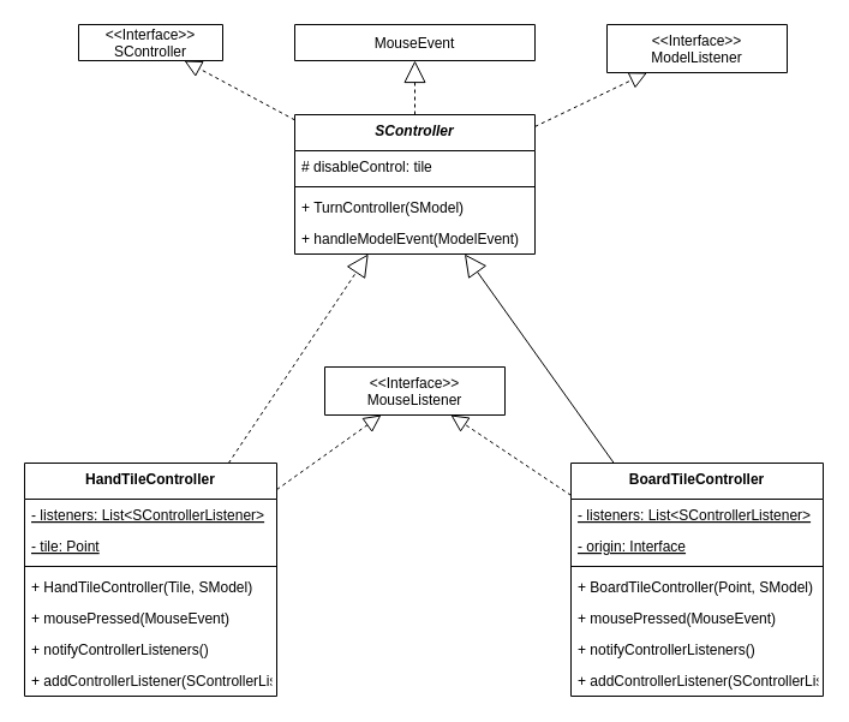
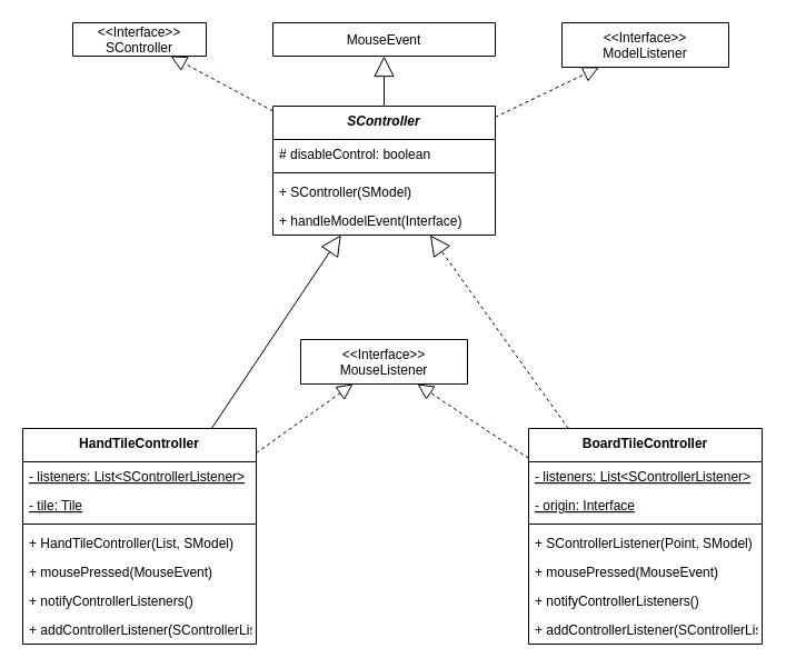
- <mxCell id="9" value="" style="endArrow=block;endSize=16;endFill=0;html=1;rounded=0;dashed=1;" parent="1" source="2" target="10" edge="1"><mxGeometry x="-0.587" y="86" width="160" relative="1" as="geometry"><mxPoint x="265" y="365" as="sourcePoint" /><mxPoint x="165" y="65" as="targetPoint" /><mxPoint as="offset" /></mxGeometry></mxCell>
+ <mxCell id="9" value="" style="endArrow=block;endSize=16;endFill=0;html=1;rounded=0;" parent="1" source="2" target="10" edge="1"><mxGeometry x="-0.587" y="86" width="160" relative="1" as="geometry"><mxPoint x="265" y="365" as="sourcePoint" /><mxPoint x="165" y="65" as="targetPoint" /><mxPoint as="offset" /></mxGeometry></mxCell>
- <mxCell id="3" value="# disableControl: tile" style="text;strokeColor=none;fillColor=none;align=left;verticalAlign=top;spacingLeft=4;spacingRight=4;overflow=hidden;rotatable=0;points=[[0,0.5],[1,0.5]];portConstraint=eastwest;" parent="2" vertex="1"><mxGeometry y="30" width="200" height="26" as="geometry" /></mxCell>
+ <mxCell id="3" value="# disableControl: boolean" style="text;strokeColor=none;fillColor=none;align=left;verticalAlign=top;spacingLeft=4;spacingRight=4;overflow=hidden;rotatable=0;points=[[0,0.5],[1,0.5]];portConstraint=eastwest;" parent="2" vertex="1"><mxGeometry y="30" width="200" height="26" as="geometry" /></mxCell>
- <mxCell id="5" value="+ TurnController(SModel)" style="text;strokeColor=none;fillColor=none;align=left;verticalAlign=top;spacingLeft=4;spacingRight=4;overflow=hidden;rotatable=0;points=[[0,0.5],[1,0.5]];portConstraint=eastwest;" parent="2" vertex="1"><mxGeometry y="64" width="200" height="26" as="geometry" /></mxCell>
+ <mxCell id="5" value="+ SController(SModel)" style="text;strokeColor=none;fillColor=none;align=left;verticalAlign=top;spacingLeft=4;spacingRight=4;overflow=hidden;rotatable=0;points=[[0,0.5],[1,0.5]];portConstraint=eastwest;" parent="2" vertex="1"><mxGeometry y="64" width="200" height="26" as="geometry" /></mxCell>
- <mxCell id="6" value="+ handleModelEvent(ModelEvent)" style="text;strokeColor=none;fillColor=none;align=left;verticalAlign=top;spacingLeft=4;spacingRight=4;overflow=hidden;rotatable=0;points=[[0,0.5],[1,0.5]];portConstraint=eastwest;" parent="2" vertex="1"><mxGeometry y="90" width="200" height="26" as="geometry" /></mxCell>
+ <mxCell id="6" value="+ handleModelEvent(Interface)" style="text;strokeColor=none;fillColor=none;align=left;verticalAlign=top;spacingLeft=4;spacingRight=4;overflow=hidden;rotatable=0;points=[[0,0.5],[1,0.5]];portConstraint=eastwest;" parent="2" vertex="1"><mxGeometry y="90" width="200" height="26" as="geometry" /></mxCell>
- <mxCell id="19" value="" style="endArrow=block;endSize=16;endFill=0;html=1;rounded=0;" parent="1" source="11" target="2" edge="1"><mxGeometry x="-0.587" y="86" width="160" relative="1" as="geometry"><mxPoint x="245" y="105" as="sourcePoint" /><mxPoint x="245" y="55" as="targetPoint" /><mxPoint as="offset" /></mxGeometry></mxCell>
+ <mxCell id="19" value="" style="endArrow=block;endSize=16;endFill=0;html=1;rounded=0;dashed=1;" parent="1" source="11" target="2" edge="1"><mxGeometry x="-0.587" y="86" width="160" relative="1" as="geometry"><mxPoint x="245" y="105" as="sourcePoint" /><mxPoint x="245" y="55" as="targetPoint" /><mxPoint as="offset" /></mxGeometry></mxCell>
- <mxCell id="31" value="" style="endArrow=block;endSize=16;endFill=0;html=1;rounded=0;dashed=1;" parent="1" source="23" target="2" edge="1"><mxGeometry x="-0.587" y="86" width="160" relative="1" as="geometry"><mxPoint x="557.904" y="395" as="sourcePoint" /><mxPoint x="405.726" y="221" as="targetPoint" /><mxPoint as="offset" /></mxGeometry></mxCell>
+ <mxCell id="31" value="" style="endArrow=block;endSize=16;endFill=0;html=1;rounded=0;" parent="1" source="23" target="2" edge="1"><mxGeometry x="-0.587" y="86" width="160" relative="1" as="geometry"><mxPoint x="557.904" y="395" as="sourcePoint" /><mxPoint x="405.726" y="221" as="targetPoint" /><mxPoint as="offset" /></mxGeometry></mxCell>
- <mxCell id="25" value="- tile: Point" style="text;strokeColor=none;fillColor=none;align=left;verticalAlign=top;spacingLeft=4;spacingRight=4;overflow=hidden;rotatable=0;points=[[0,0.5],[1,0.5]];portConstraint=eastwest;fontStyle=4" parent="23" vertex="1"><mxGeometry y="56" width="210" height="26" as="geometry" /></mxCell>
+ <mxCell id="25" value="- tile: Tile" style="text;strokeColor=none;fillColor=none;align=left;verticalAlign=top;spacingLeft=4;spacingRight=4;overflow=hidden;rotatable=0;points=[[0,0.5],[1,0.5]];portConstraint=eastwest;fontStyle=4" parent="23" vertex="1"><mxGeometry y="56" width="210" height="26" as="geometry" /></mxCell>
- <mxCell id="27" value="+ HandTileController(Tile, SModel)" style="text;strokeColor=none;fillColor=none;align=left;verticalAlign=top;spacingLeft=4;spacingRight=4;overflow=hidden;rotatable=0;points=[[0,0.5],[1,0.5]];portConstraint=eastwest;" parent="23" vertex="1"><mxGeometry y="90" width="210" height="26" as="geometry" /></mxCell>
+ <mxCell id="27" value="+ HandTileController(List, SModel)" style="text;strokeColor=none;fillColor=none;align=left;verticalAlign=top;spacingLeft=4;spacingRight=4;overflow=hidden;rotatable=0;points=[[0,0.5],[1,0.5]];portConstraint=eastwest;" parent="23" vertex="1"><mxGeometry y="90" width="210" height="26" as="geometry" /></mxCell>
- <mxCell id="15" value="+ BoardTileController(Point, SModel)" style="text;strokeColor=none;fillColor=none;align=left;verticalAlign=top;spacingLeft=4;spacingRight=4;overflow=hidden;rotatable=0;points=[[0,0.5],[1,0.5]];portConstraint=eastwest;" parent="11" vertex="1"><mxGeometry y="90" width="210" height="26" as="geometry" /></mxCell>
+ <mxCell id="15" value="+ SControllerListener(Point, SModel)" style="text;strokeColor=none;fillColor=none;align=left;verticalAlign=top;spacingLeft=4;spacingRight=4;overflow=hidden;rotatable=0;points=[[0,0.5],[1,0.5]];portConstraint=eastwest;" parent="11" vertex="1"><mxGeometry y="90" width="210" height="26" as="geometry" /></mxCell>
